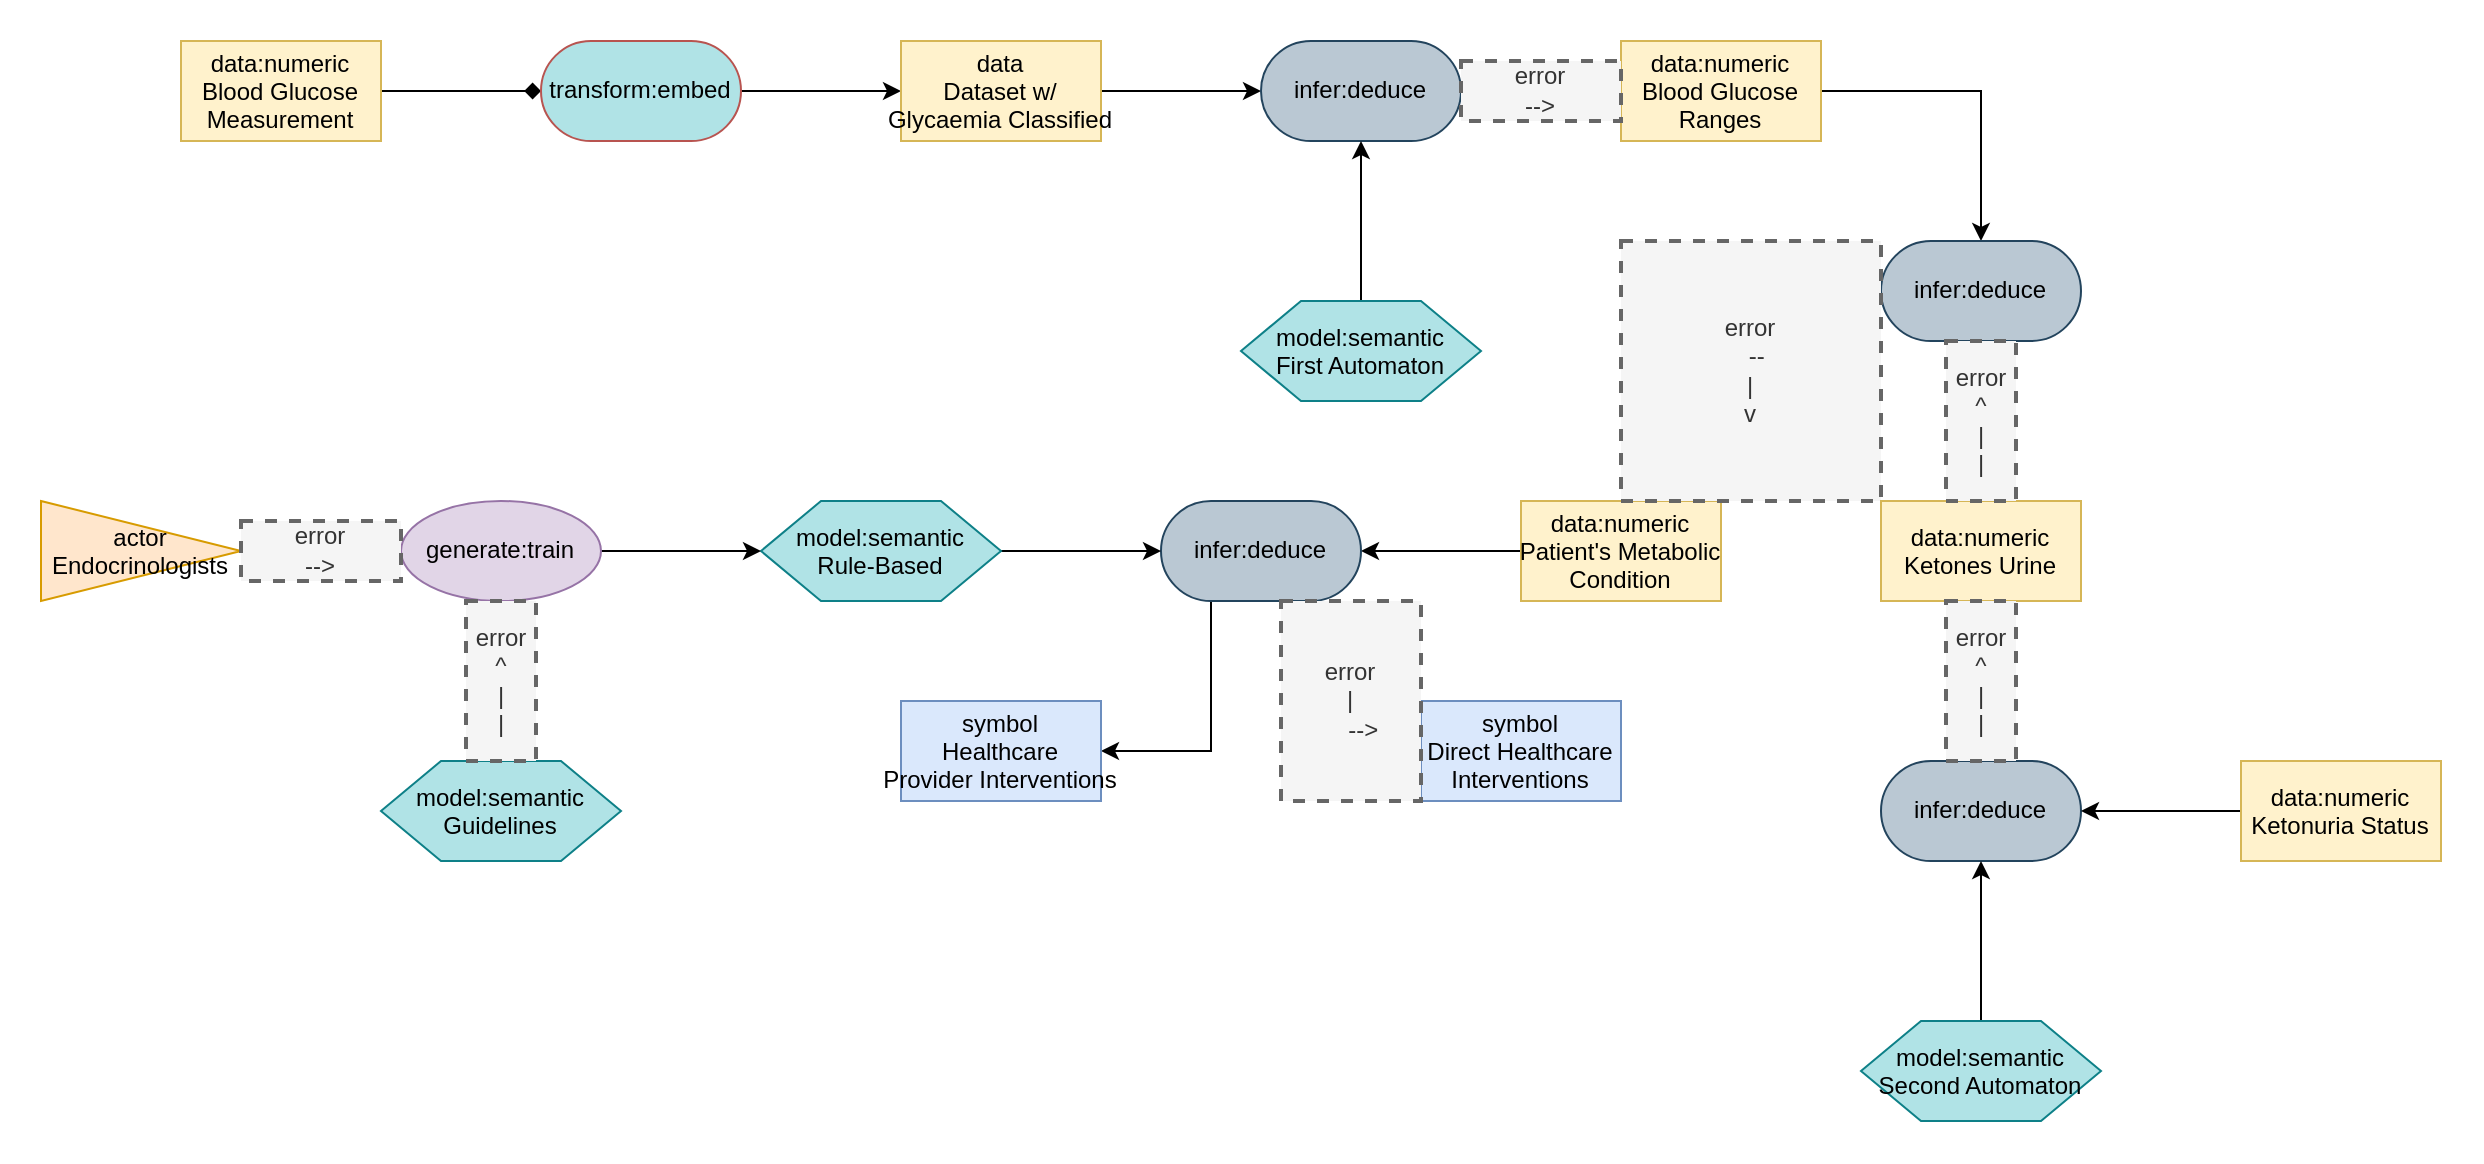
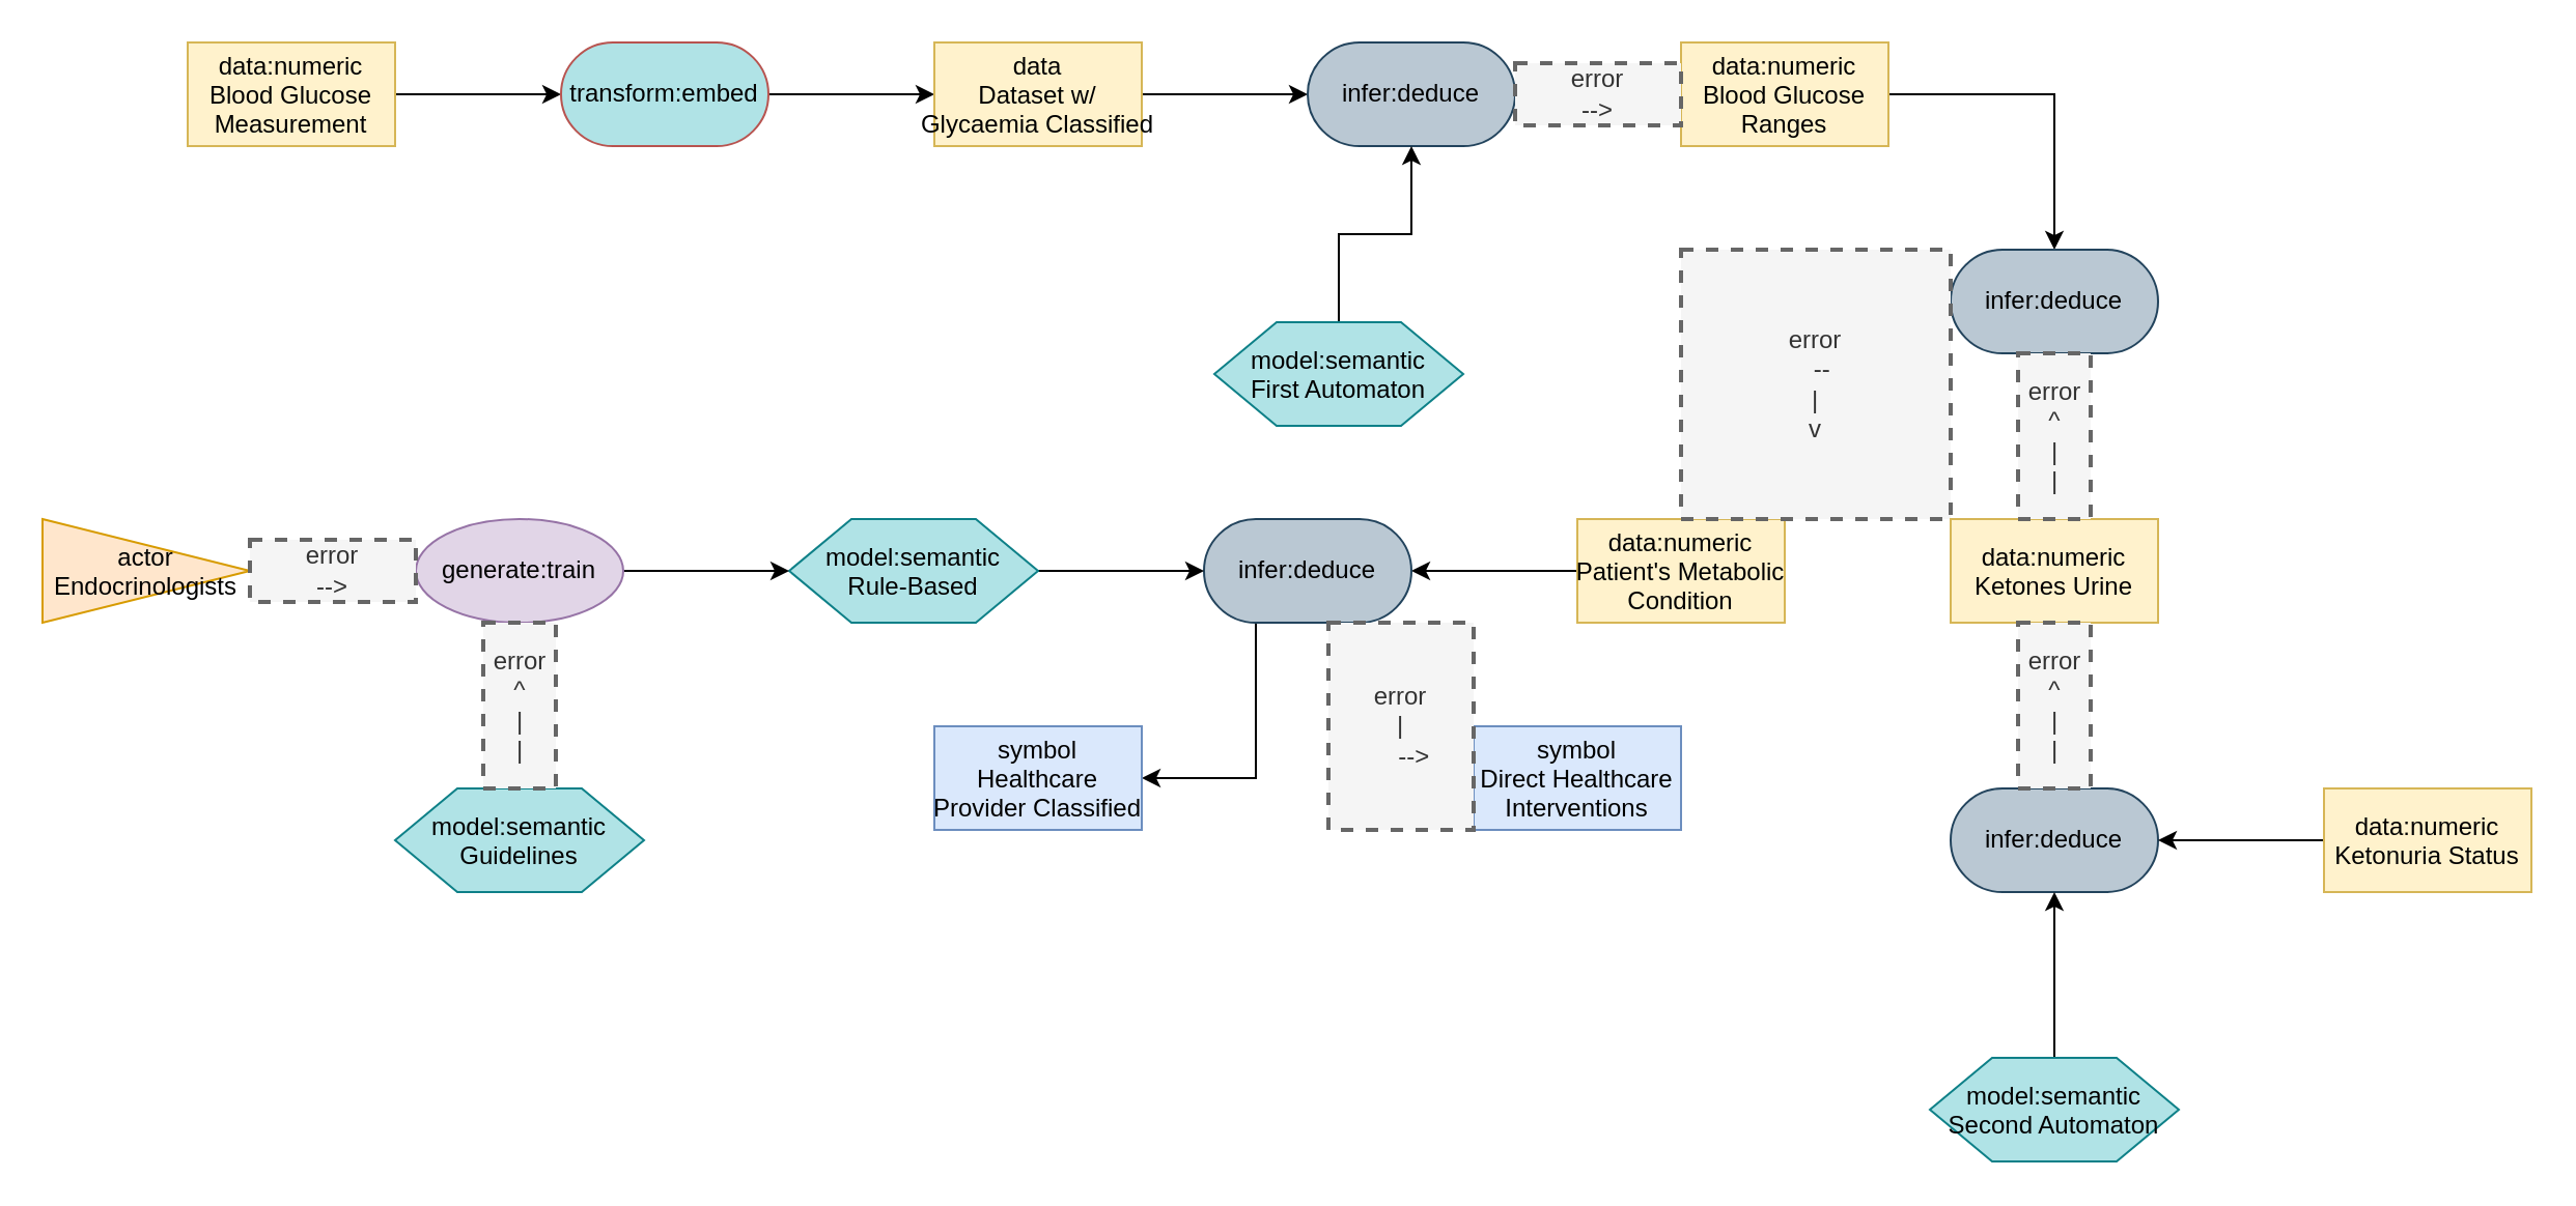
- <mxCell id="2" style="edgeStyle=orthogonalEdgeStyle;rounded=0;orthogonalLoop=1;jettySize=auto;html=1;exitX=1;exitY=0.5;exitDx=0;exitDy=0;entryX=0;entryY=0.5;entryDx=0;entryDy=0;endArrow=diamond;" edge="1" parent="1" source="3" target="5"><mxGeometry relative="1" as="geometry" /></mxCell>
+ <mxCell id="2" style="edgeStyle=orthogonalEdgeStyle;rounded=0;orthogonalLoop=1;jettySize=auto;html=1;exitX=1;exitY=0.5;exitDx=0;exitDy=0;entryX=0;entryY=0.5;entryDx=0;entryDy=0;" edge="1" parent="1" source="3" target="5"><mxGeometry relative="1" as="geometry" /></mxCell>
- <mxCell id="10" value="model:semantic&#10;First Automaton" style="shape=hexagon;perimeter=hexagonPerimeter2;fillColor=#b0e3e6;strokeColor=#0e8088;" name="model" vertex="1" parent="1"><mxGeometry x="620" y="150" width="120" height="50" as="geometry" /></mxCell>
+ <mxCell id="10" value="model:semantic&#10;First Automaton" style="shape=hexagon;perimeter=hexagonPerimeter2;fillColor=#b0e3e6;strokeColor=#0e8088;" name="model" vertex="1" parent="1"><mxGeometry x="585" y="155" width="120" height="50" as="geometry" /></mxCell>
- <mxCell id="30" value="symbol&#10;Healthcare&#10;Provider Interventions" style="rectangle;fillColor=#dae8fc;strokeColor=#6c8ebf;" name="symbol" vertex="1" parent="1"><mxGeometry x="450" y="350" width="100" height="50" as="geometry" /></mxCell>
+ <mxCell id="30" value="symbol&#10;Healthcare&#10;Provider Classified" style="rectangle;fillColor=#dae8fc;strokeColor=#6c8ebf;" name="symbol" vertex="1" parent="1"><mxGeometry x="450" y="350" width="100" height="50" as="geometry" /></mxCell>
